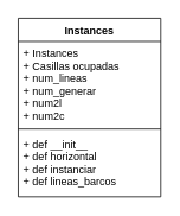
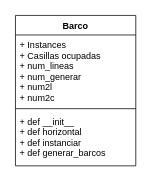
- <mxCell id="2" value="Instances" style="swimlane;fontStyle=1;align=center;verticalAlign=top;childLayout=stackLayout;horizontal=1;startSize=26;horizontalStack=0;resizeParent=1;resizeParentMax=0;resizeLast=0;collapsible=1;marginBottom=0;" vertex="1" parent="1"><mxGeometry x="20" y="20" width="160" height="200" as="geometry" /></mxCell>
+ <mxCell id="2" value="Barco" style="swimlane;fontStyle=1;align=center;verticalAlign=top;childLayout=stackLayout;horizontal=1;startSize=26;horizontalStack=0;resizeParent=1;resizeParentMax=0;resizeLast=0;collapsible=1;marginBottom=0;" vertex="1" parent="1"><mxGeometry x="20" y="20" width="160" height="200" as="geometry" /></mxCell>
- <mxCell id="5" value="+ def __init__&#10;+ def horizontal&#10;+ def instanciar&#10;+ def lineas_barcos" style="text;strokeColor=none;fillColor=none;align=left;verticalAlign=top;spacingLeft=4;spacingRight=4;overflow=hidden;rotatable=0;points=[[0,0.5],[1,0.5]];portConstraint=eastwest;" vertex="1" parent="2"><mxGeometry y="128" width="160" height="72" as="geometry" /></mxCell>
+ <mxCell id="5" value="+ def __init__&#10;+ def horizontal&#10;+ def instanciar&#10;+ def generar_barcos" style="text;strokeColor=none;fillColor=none;align=left;verticalAlign=top;spacingLeft=4;spacingRight=4;overflow=hidden;rotatable=0;points=[[0,0.5],[1,0.5]];portConstraint=eastwest;" vertex="1" parent="2"><mxGeometry y="128" width="160" height="72" as="geometry" /></mxCell>
